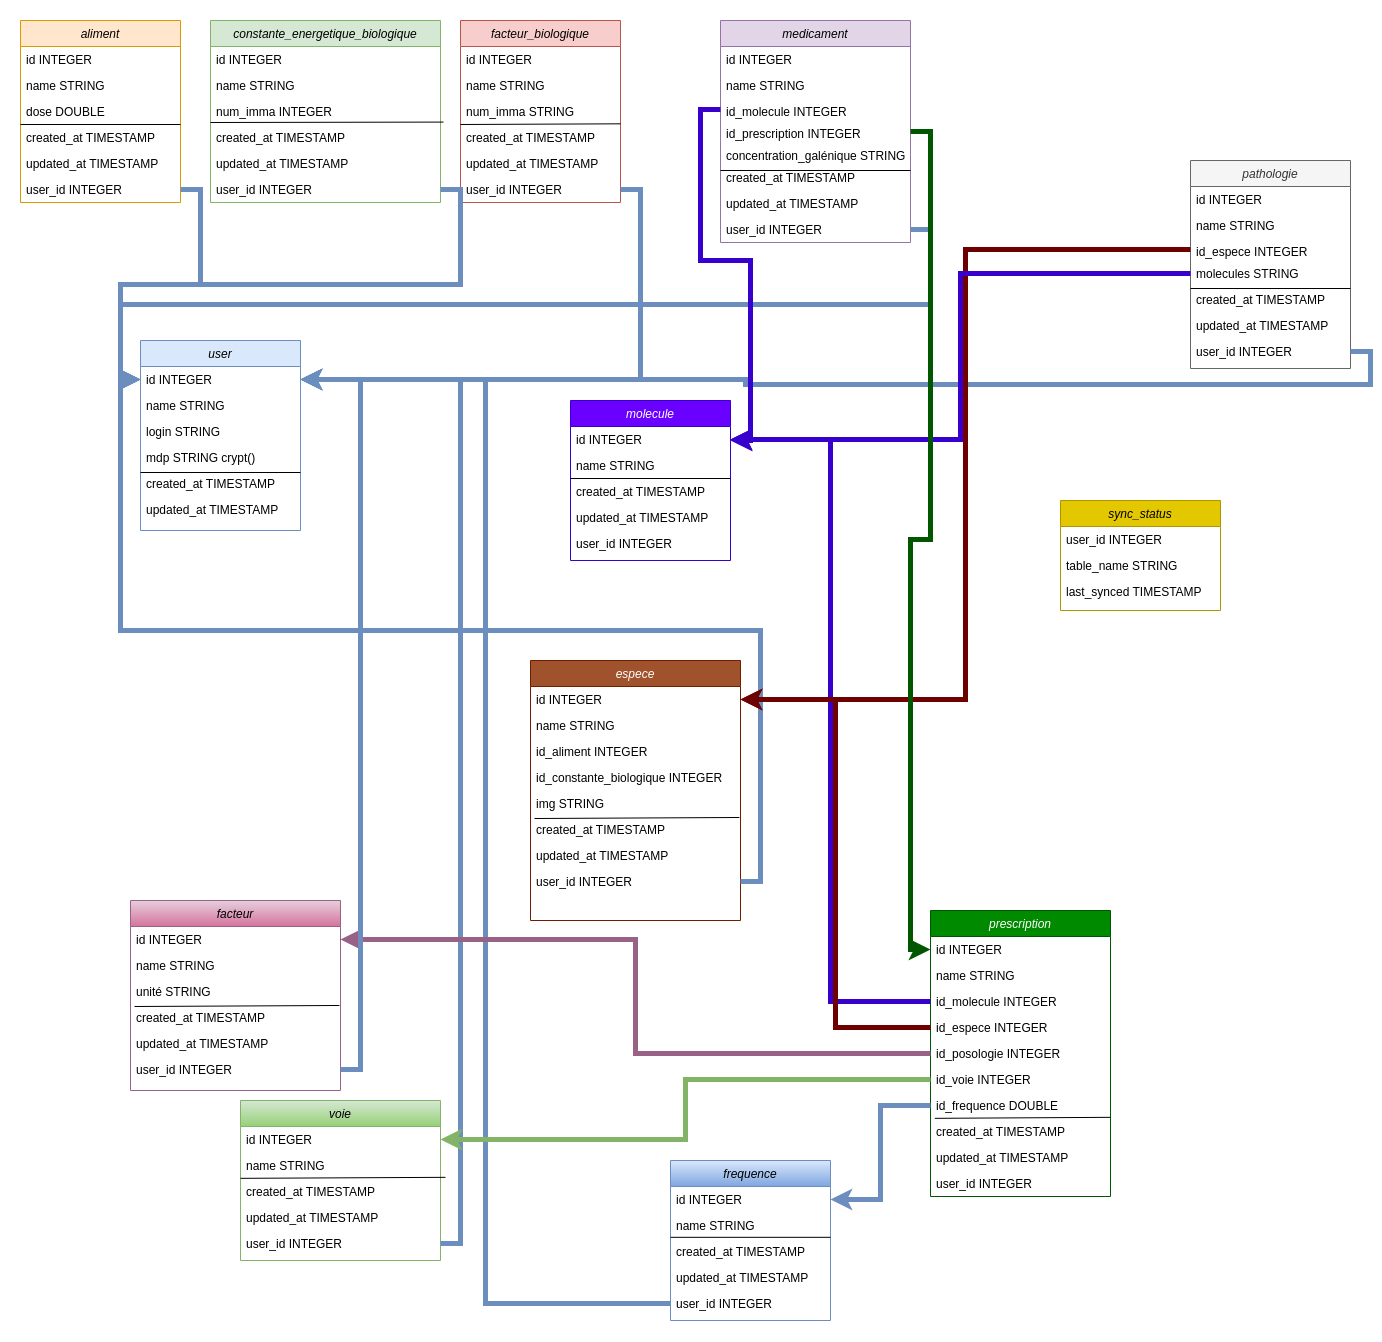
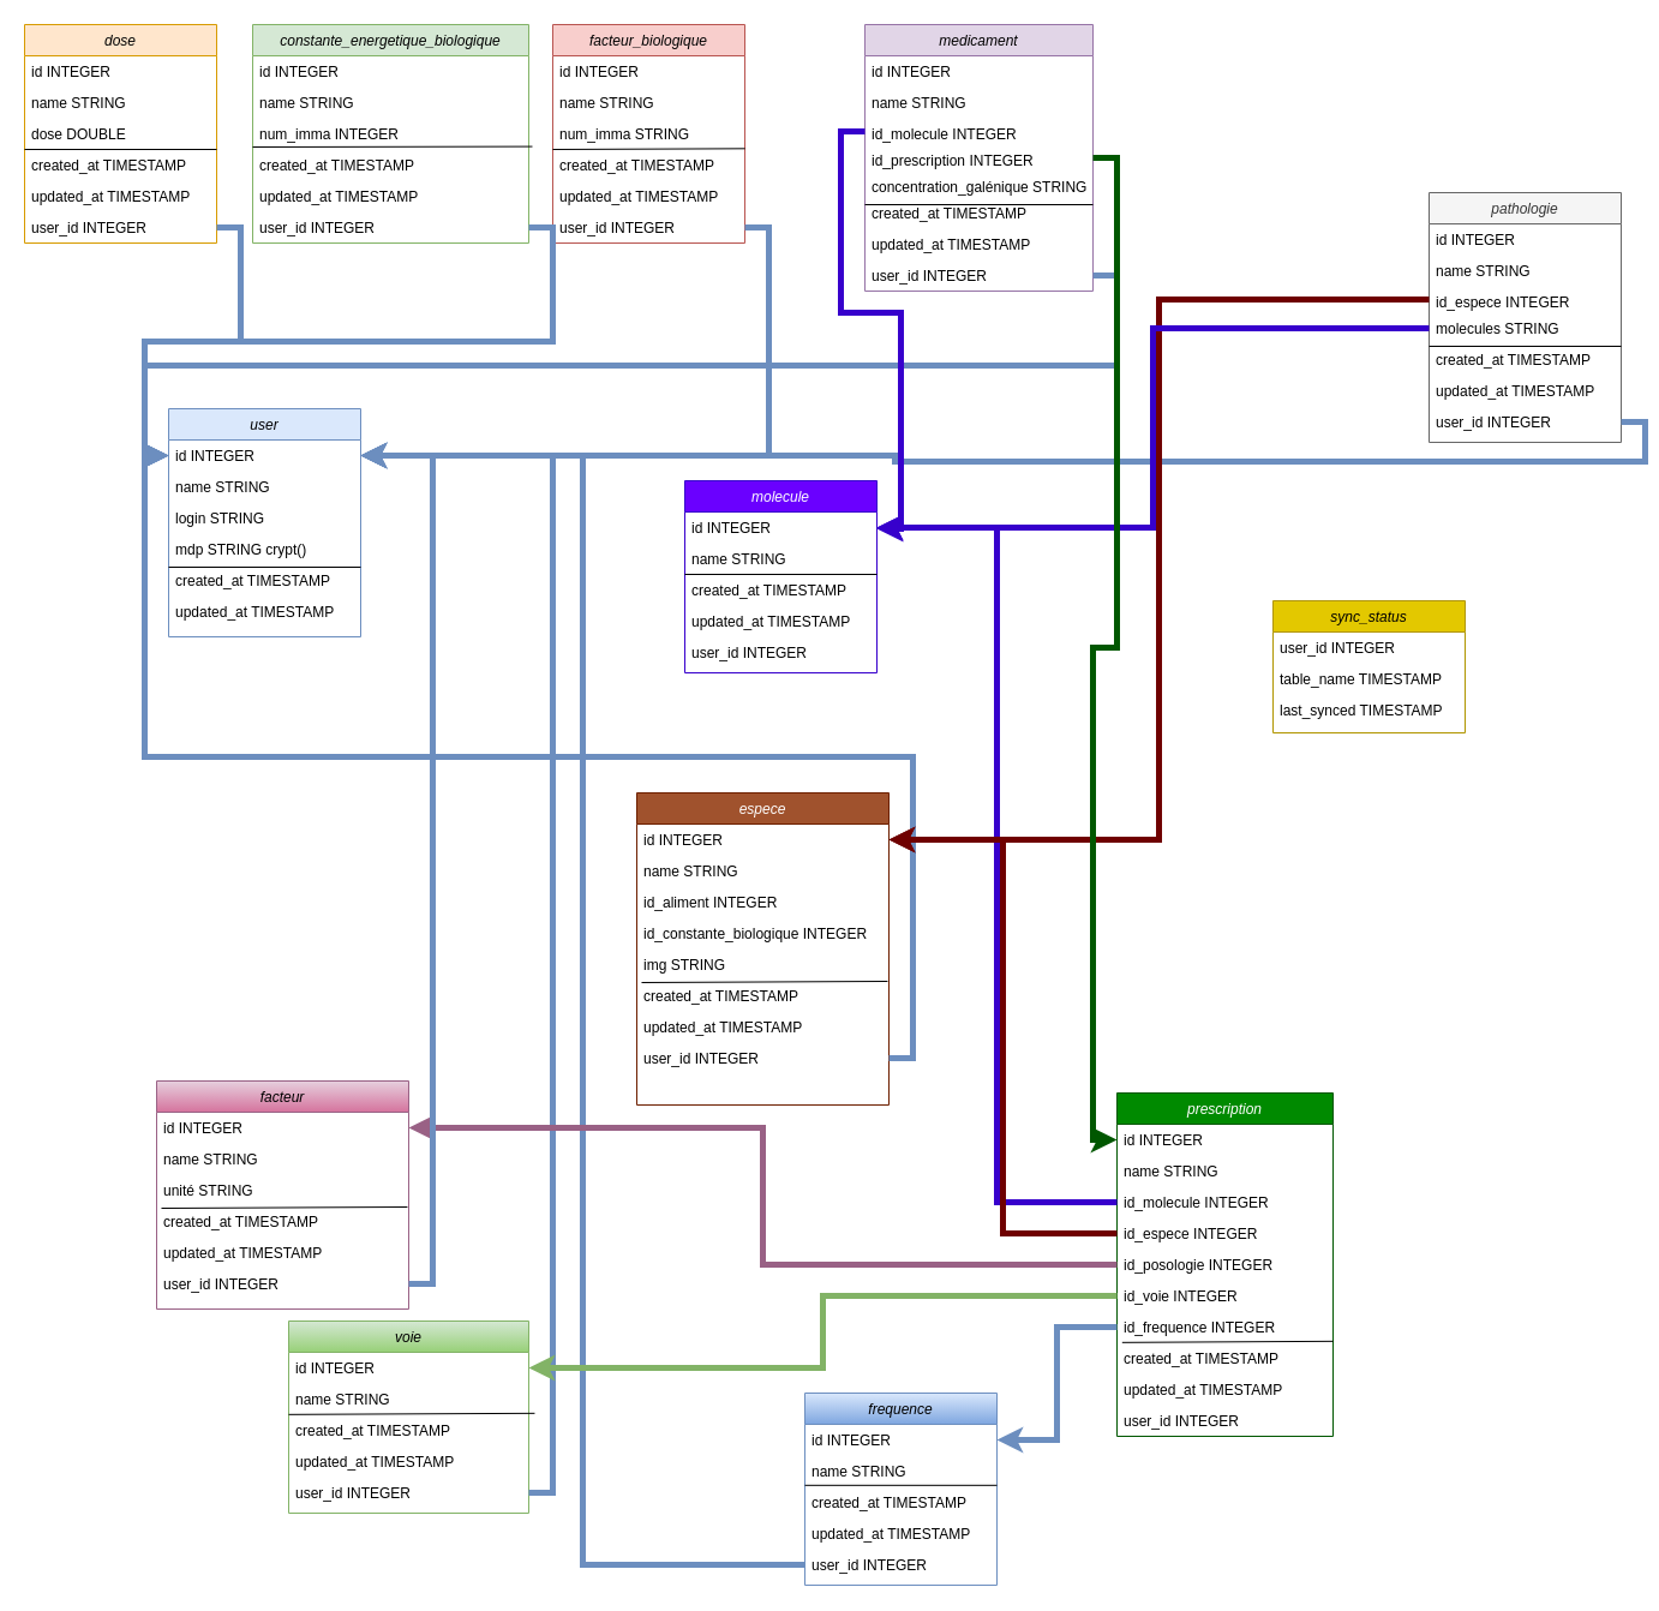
- <mxCell id="2" value="aliment" style="swimlane;fontStyle=2;align=center;verticalAlign=top;childLayout=stackLayout;horizontal=1;startSize=26;horizontalStack=0;resizeParent=1;resizeLast=0;collapsible=1;marginBottom=0;rounded=0;shadow=0;strokeWidth=1;fillColor=#ffe6cc;strokeColor=#d79b00;" parent="1" vertex="1"><mxGeometry x="20" y="20" width="160" height="182" as="geometry"><mxRectangle x="230" y="140" width="160" height="26" as="alternateBounds" /></mxGeometry></mxCell>
+ <mxCell id="2" value="dose" style="swimlane;fontStyle=2;align=center;verticalAlign=top;childLayout=stackLayout;horizontal=1;startSize=26;horizontalStack=0;resizeParent=1;resizeLast=0;collapsible=1;marginBottom=0;rounded=0;shadow=0;strokeWidth=1;fillColor=#ffe6cc;strokeColor=#d79b00;" parent="1" vertex="1"><mxGeometry x="20" y="20" width="160" height="182" as="geometry"><mxRectangle x="230" y="140" width="160" height="26" as="alternateBounds" /></mxGeometry></mxCell>
- <mxCell id="70" value="table_name STRING" style="text;align=left;verticalAlign=top;spacingLeft=4;spacingRight=4;overflow=hidden;rotatable=0;points=[[0,0.5],[1,0.5]];portConstraint=eastwest;rounded=0;shadow=0;html=0;" parent="68" vertex="1"><mxGeometry y="52" width="160" height="26" as="geometry" /></mxCell>
+ <mxCell id="70" value="table_name TIMESTAMP" style="text;align=left;verticalAlign=top;spacingLeft=4;spacingRight=4;overflow=hidden;rotatable=0;points=[[0,0.5],[1,0.5]];portConstraint=eastwest;rounded=0;shadow=0;html=0;" parent="68" vertex="1"><mxGeometry y="52" width="160" height="26" as="geometry" /></mxCell>
- <mxCell id="114" value="id_frequence DOUBLE" style="text;align=left;verticalAlign=top;spacingLeft=4;spacingRight=4;overflow=hidden;rotatable=0;points=[[0,0.5],[1,0.5]];portConstraint=eastwest;rounded=0;shadow=0;html=0;" vertex="1" parent="107"><mxGeometry y="182" width="180" height="26" as="geometry" /></mxCell>
+ <mxCell id="114" value="id_frequence INTEGER" style="text;align=left;verticalAlign=top;spacingLeft=4;spacingRight=4;overflow=hidden;rotatable=0;points=[[0,0.5],[1,0.5]];portConstraint=eastwest;rounded=0;shadow=0;html=0;" vertex="1" parent="107"><mxGeometry y="182" width="180" height="26" as="geometry" /></mxCell>
